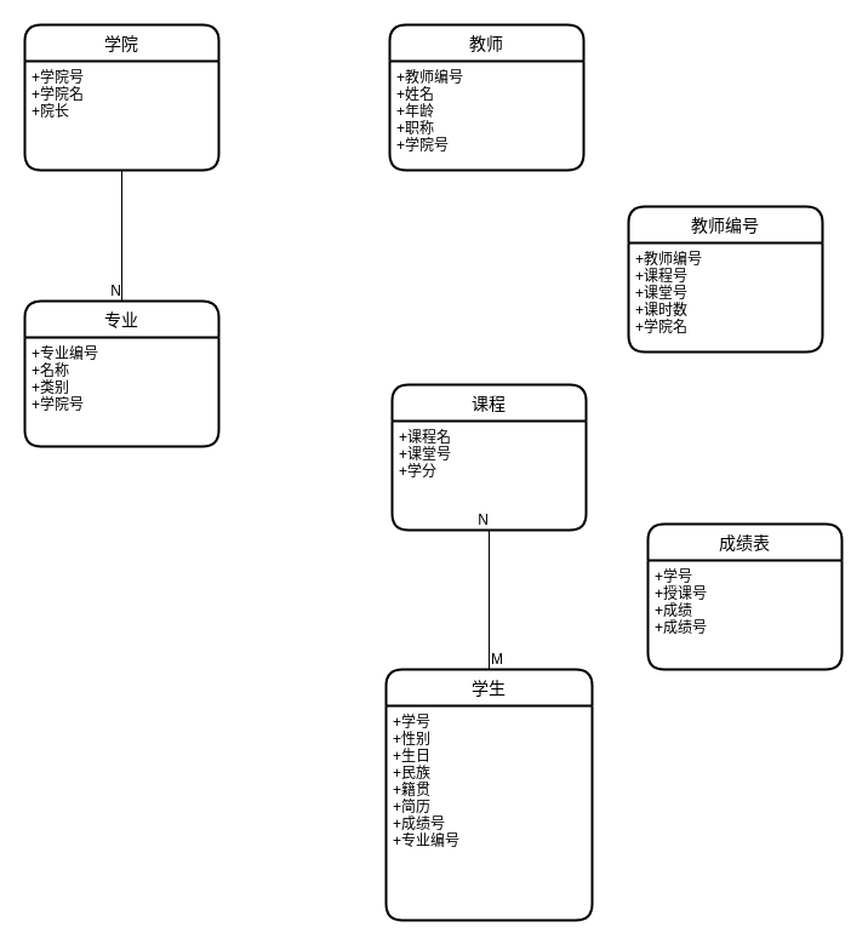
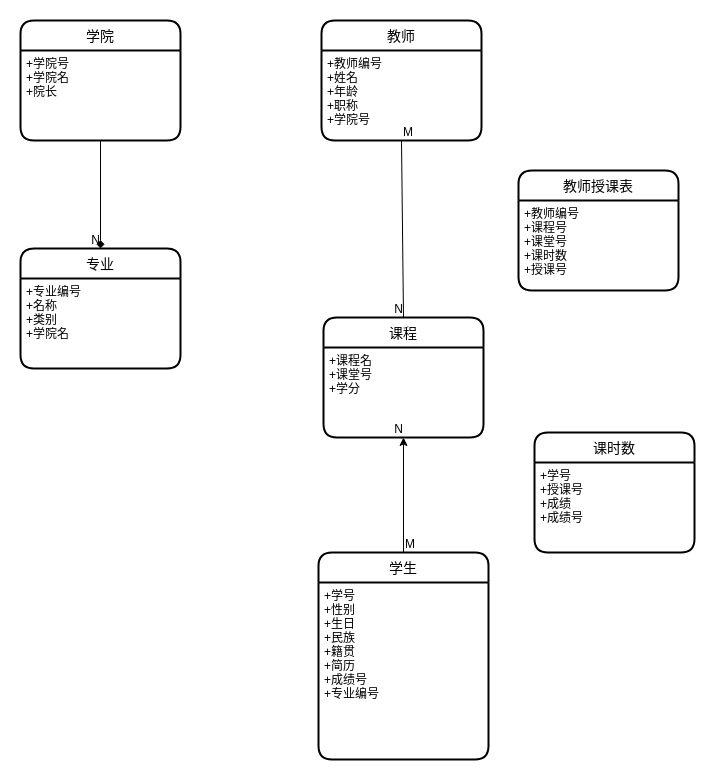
- <mxCell id="24" value="教师编号" style="swimlane;childLayout=stackLayout;horizontal=1;startSize=30;horizontalStack=0;rounded=1;fontSize=14;fontStyle=0;strokeWidth=2;resizeParent=0;resizeLast=1;shadow=0;dashed=0;align=center;" vertex="1" parent="1"><mxGeometry x="518" y="170" width="160" height="120" as="geometry" /></mxCell>
+ <mxCell id="24" value="教师授课表" style="swimlane;childLayout=stackLayout;horizontal=1;startSize=30;horizontalStack=0;rounded=1;fontSize=14;fontStyle=0;strokeWidth=2;resizeParent=0;resizeLast=1;shadow=0;dashed=0;align=center;" vertex="1" parent="1"><mxGeometry x="518" y="170" width="160" height="120" as="geometry" /></mxCell>
- <mxCell id="25" value="+教师编号&#10;+课程号&#10;+课堂号&#10;+课时数&#10;+学院名" style="align=left;strokeColor=none;fillColor=none;spacingLeft=4;fontSize=12;verticalAlign=top;resizable=0;rotatable=0;part=1;" vertex="1" parent="24"><mxGeometry y="30" width="160" height="90" as="geometry" /></mxCell>
+ <mxCell id="25" value="+教师编号&#10;+课程号&#10;+课堂号&#10;+课时数&#10;+授课号" style="align=left;strokeColor=none;fillColor=none;spacingLeft=4;fontSize=12;verticalAlign=top;resizable=0;rotatable=0;part=1;" vertex="1" parent="24"><mxGeometry y="30" width="160" height="90" as="geometry" /></mxCell>
+ <mxCell id="21" value="" style="endArrow=none;html=1;rounded=0;exitX=0.5;exitY=1;exitDx=0;exitDy=0;entryX=0.5;entryY=0;entryDx=0;entryDy=0;" edge="1" parent="1" source="20" target="6"><mxGeometry relative="1" as="geometry"><mxPoint x="384" y="206" as="sourcePoint" /><mxPoint x="544" y="206" as="targetPoint" /></mxGeometry></mxCell>
+ <mxCell id="22" value="M" style="resizable=0;html=1;align=left;verticalAlign=bottom;" connectable="0" vertex="1" parent="21"><mxGeometry x="-1" relative="1" as="geometry" /></mxCell>
+ <mxCell id="23" value="N" style="resizable=0;html=1;align=right;verticalAlign=bottom;" connectable="0" vertex="1" parent="21"><mxGeometry x="1" relative="1" as="geometry" /></mxCell>
- <mxCell id="14" value="" style="endArrow=none;html=1;rounded=0;entryX=0.5;entryY=0;entryDx=0;entryDy=0;exitX=0.5;exitY=1;exitDx=0;exitDy=0;" edge="1" parent="1" source="13" target="8"><mxGeometry relative="1" as="geometry"><mxPoint x="33" y="167" as="sourcePoint" /><mxPoint x="193" y="167" as="targetPoint" /></mxGeometry></mxCell>
+ <mxCell id="14" value="" style="endArrow=diamond;html=1;rounded=0;entryX=0.5;entryY=0;entryDx=0;entryDy=0;exitX=0.5;exitY=1;exitDx=0;exitDy=0;" edge="1" parent="1" source="13" target="8"><mxGeometry relative="1" as="geometry"><mxPoint x="33" y="167" as="sourcePoint" /><mxPoint x="193" y="167" as="targetPoint" /></mxGeometry></mxCell>
- <mxCell id="9" value="+专业编号&#10;+名称&#10;+类别&#10;+学院号" style="align=left;strokeColor=none;fillColor=none;spacingLeft=4;fontSize=12;verticalAlign=top;resizable=0;rotatable=0;part=1;" vertex="1" parent="8"><mxGeometry y="30" width="160" height="90" as="geometry" /></mxCell>
+ <mxCell id="9" value="+专业编号&#10;+名称&#10;+类别&#10;+学院名" style="align=left;strokeColor=none;fillColor=none;spacingLeft=4;fontSize=12;verticalAlign=top;resizable=0;rotatable=0;part=1;" vertex="1" parent="8"><mxGeometry y="30" width="160" height="90" as="geometry" /></mxCell>
- <mxCell id="16" value="" style="endArrow=none;html=1;rounded=0;entryX=0.5;entryY=1;entryDx=0;entryDy=0;exitX=0.5;exitY=0;exitDx=0;exitDy=0;" edge="1" parent="1" source="2" target="7"><mxGeometry relative="1" as="geometry"><mxPoint x="394" y="527" as="sourcePoint" /><mxPoint x="554" y="527" as="targetPoint" /></mxGeometry></mxCell>
+ <mxCell id="16" value="" style="endArrow=classic;html=1;rounded=0;entryX=0.5;entryY=1;entryDx=0;entryDy=0;exitX=0.5;exitY=0;exitDx=0;exitDy=0;" edge="1" parent="1" source="2" target="7"><mxGeometry relative="1" as="geometry"><mxPoint x="394" y="527" as="sourcePoint" /><mxPoint x="554" y="527" as="targetPoint" /></mxGeometry></mxCell>
- <mxCell id="10" value="成绩表" style="swimlane;childLayout=stackLayout;horizontal=1;startSize=30;horizontalStack=0;rounded=1;fontSize=14;fontStyle=0;strokeWidth=2;resizeParent=0;resizeLast=1;shadow=0;dashed=0;align=center;" vertex="1" parent="1"><mxGeometry x="534" y="432" width="160" height="120" as="geometry" /></mxCell>
+ <mxCell id="10" value="课时数" style="swimlane;childLayout=stackLayout;horizontal=1;startSize=30;horizontalStack=0;rounded=1;fontSize=14;fontStyle=0;strokeWidth=2;resizeParent=0;resizeLast=1;shadow=0;dashed=0;align=center;" vertex="1" parent="1"><mxGeometry x="534" y="432" width="160" height="120" as="geometry" /></mxCell>
